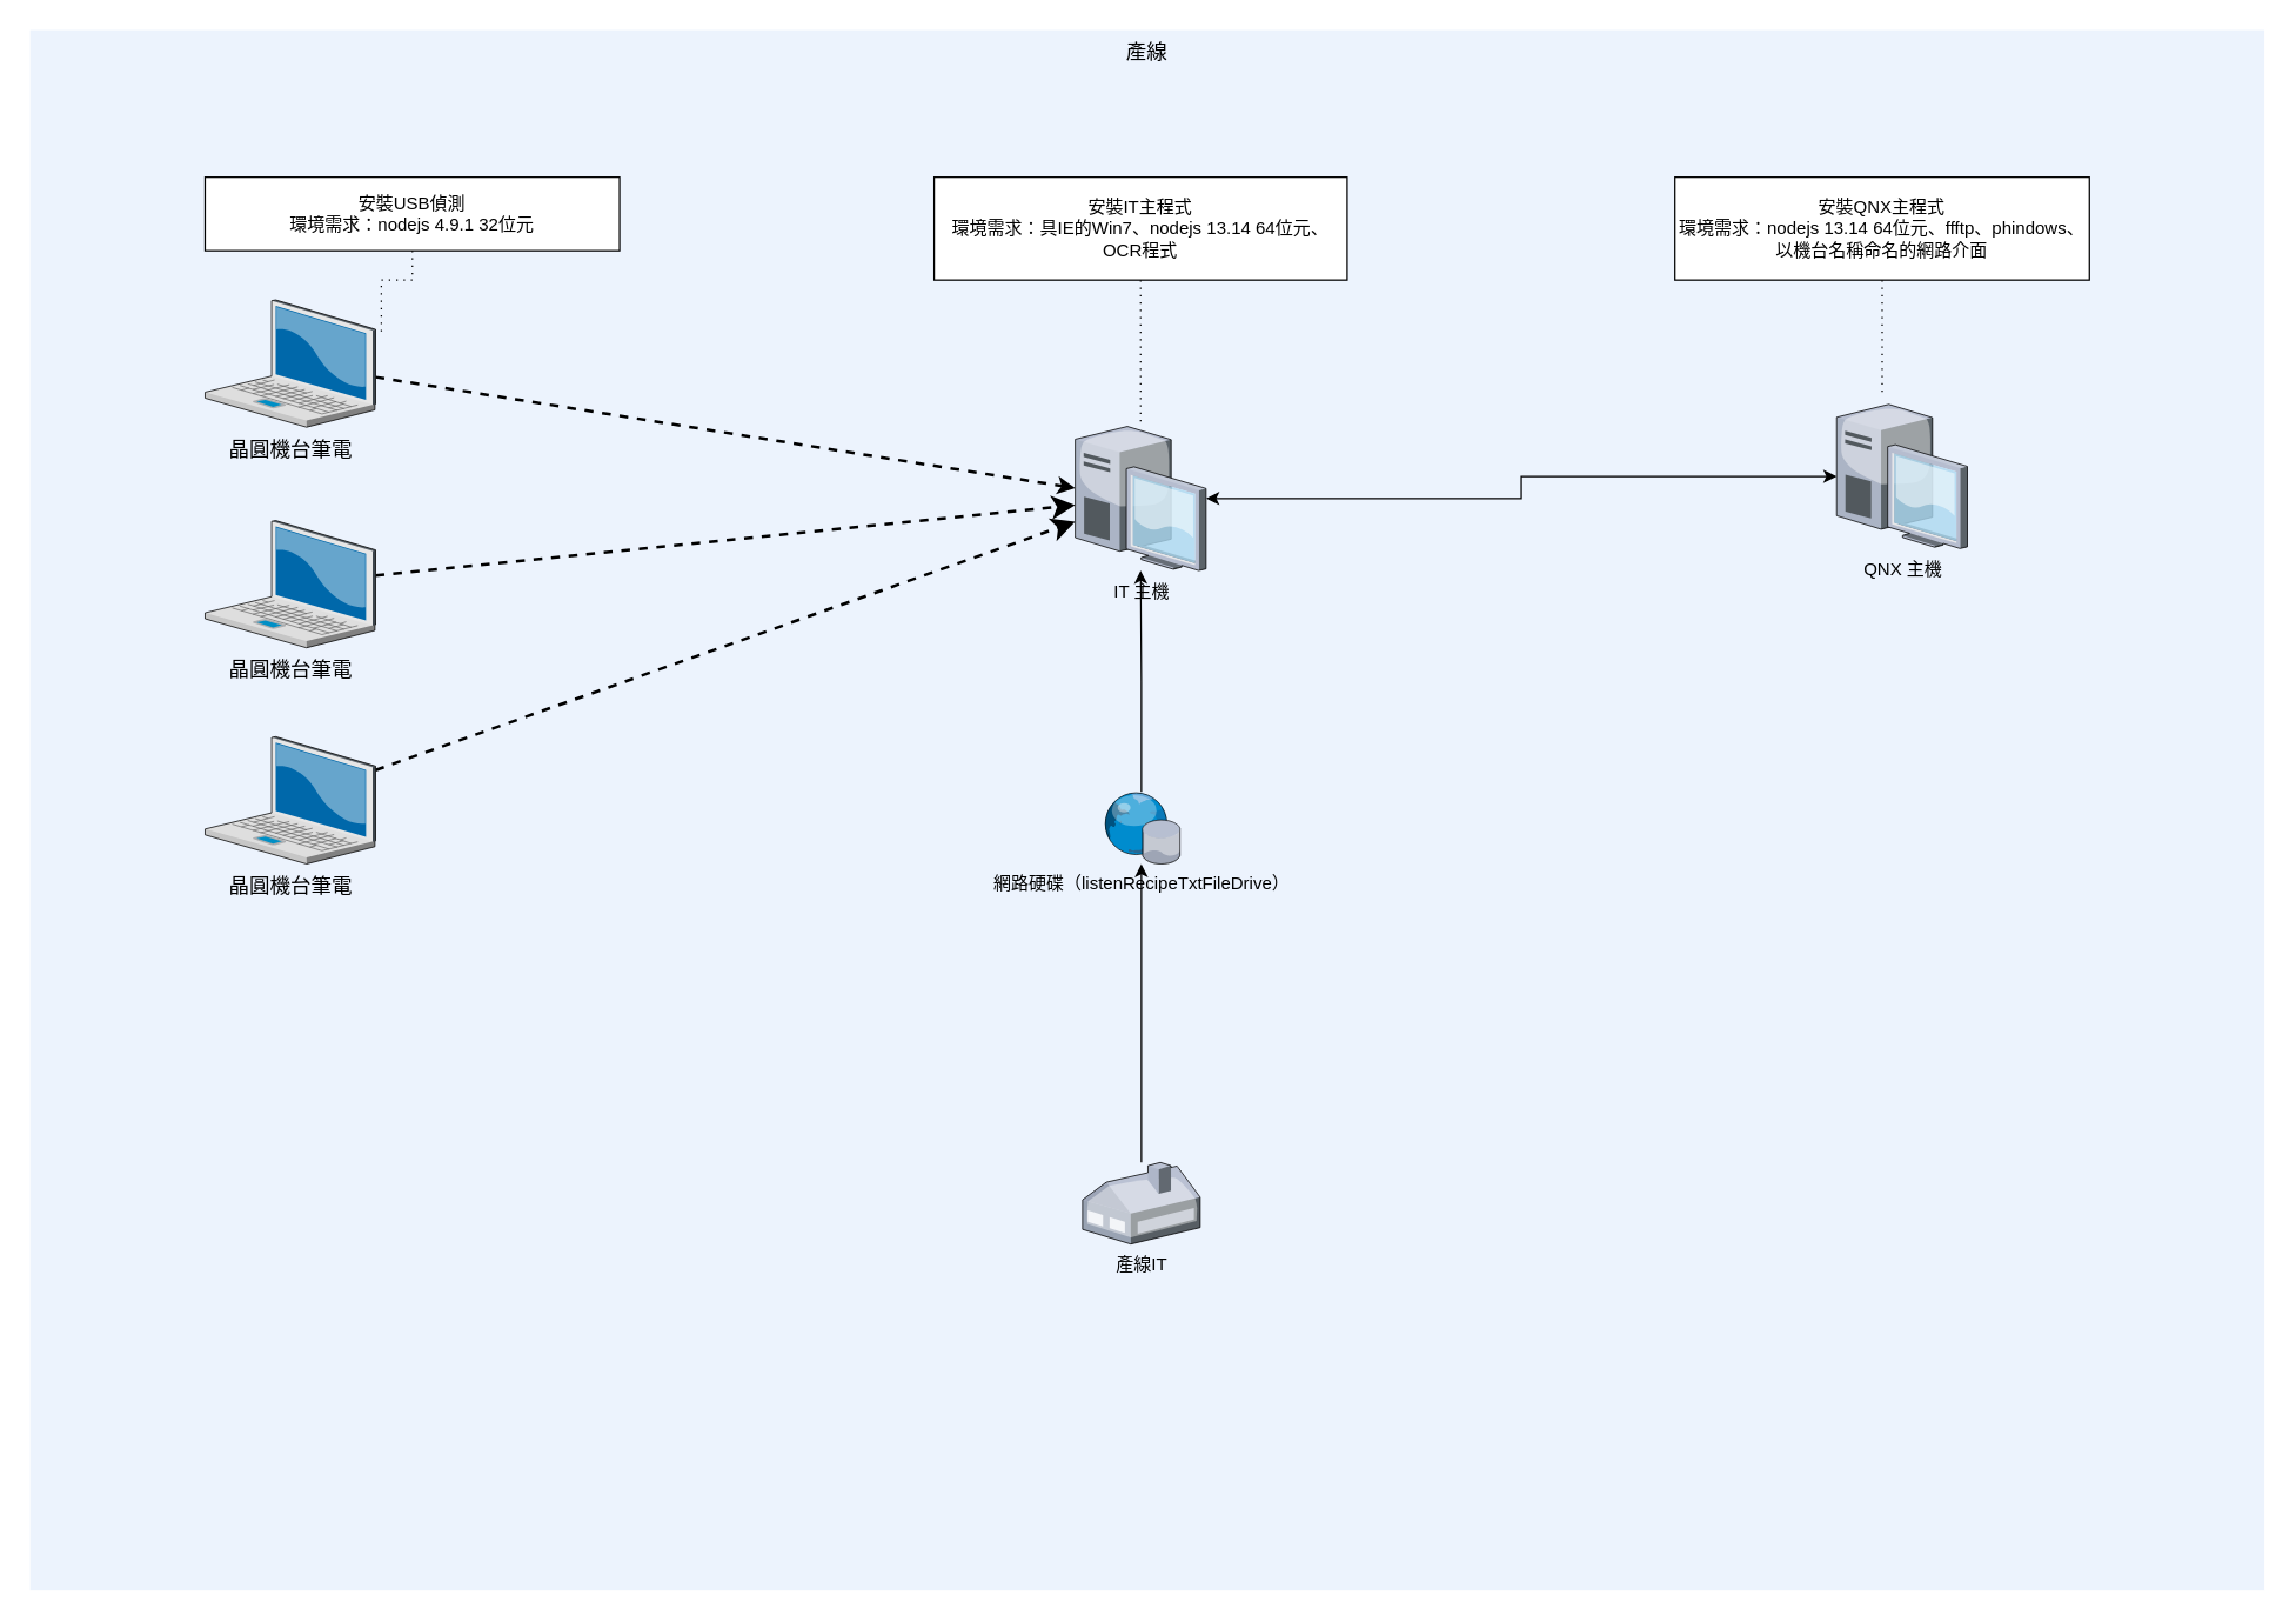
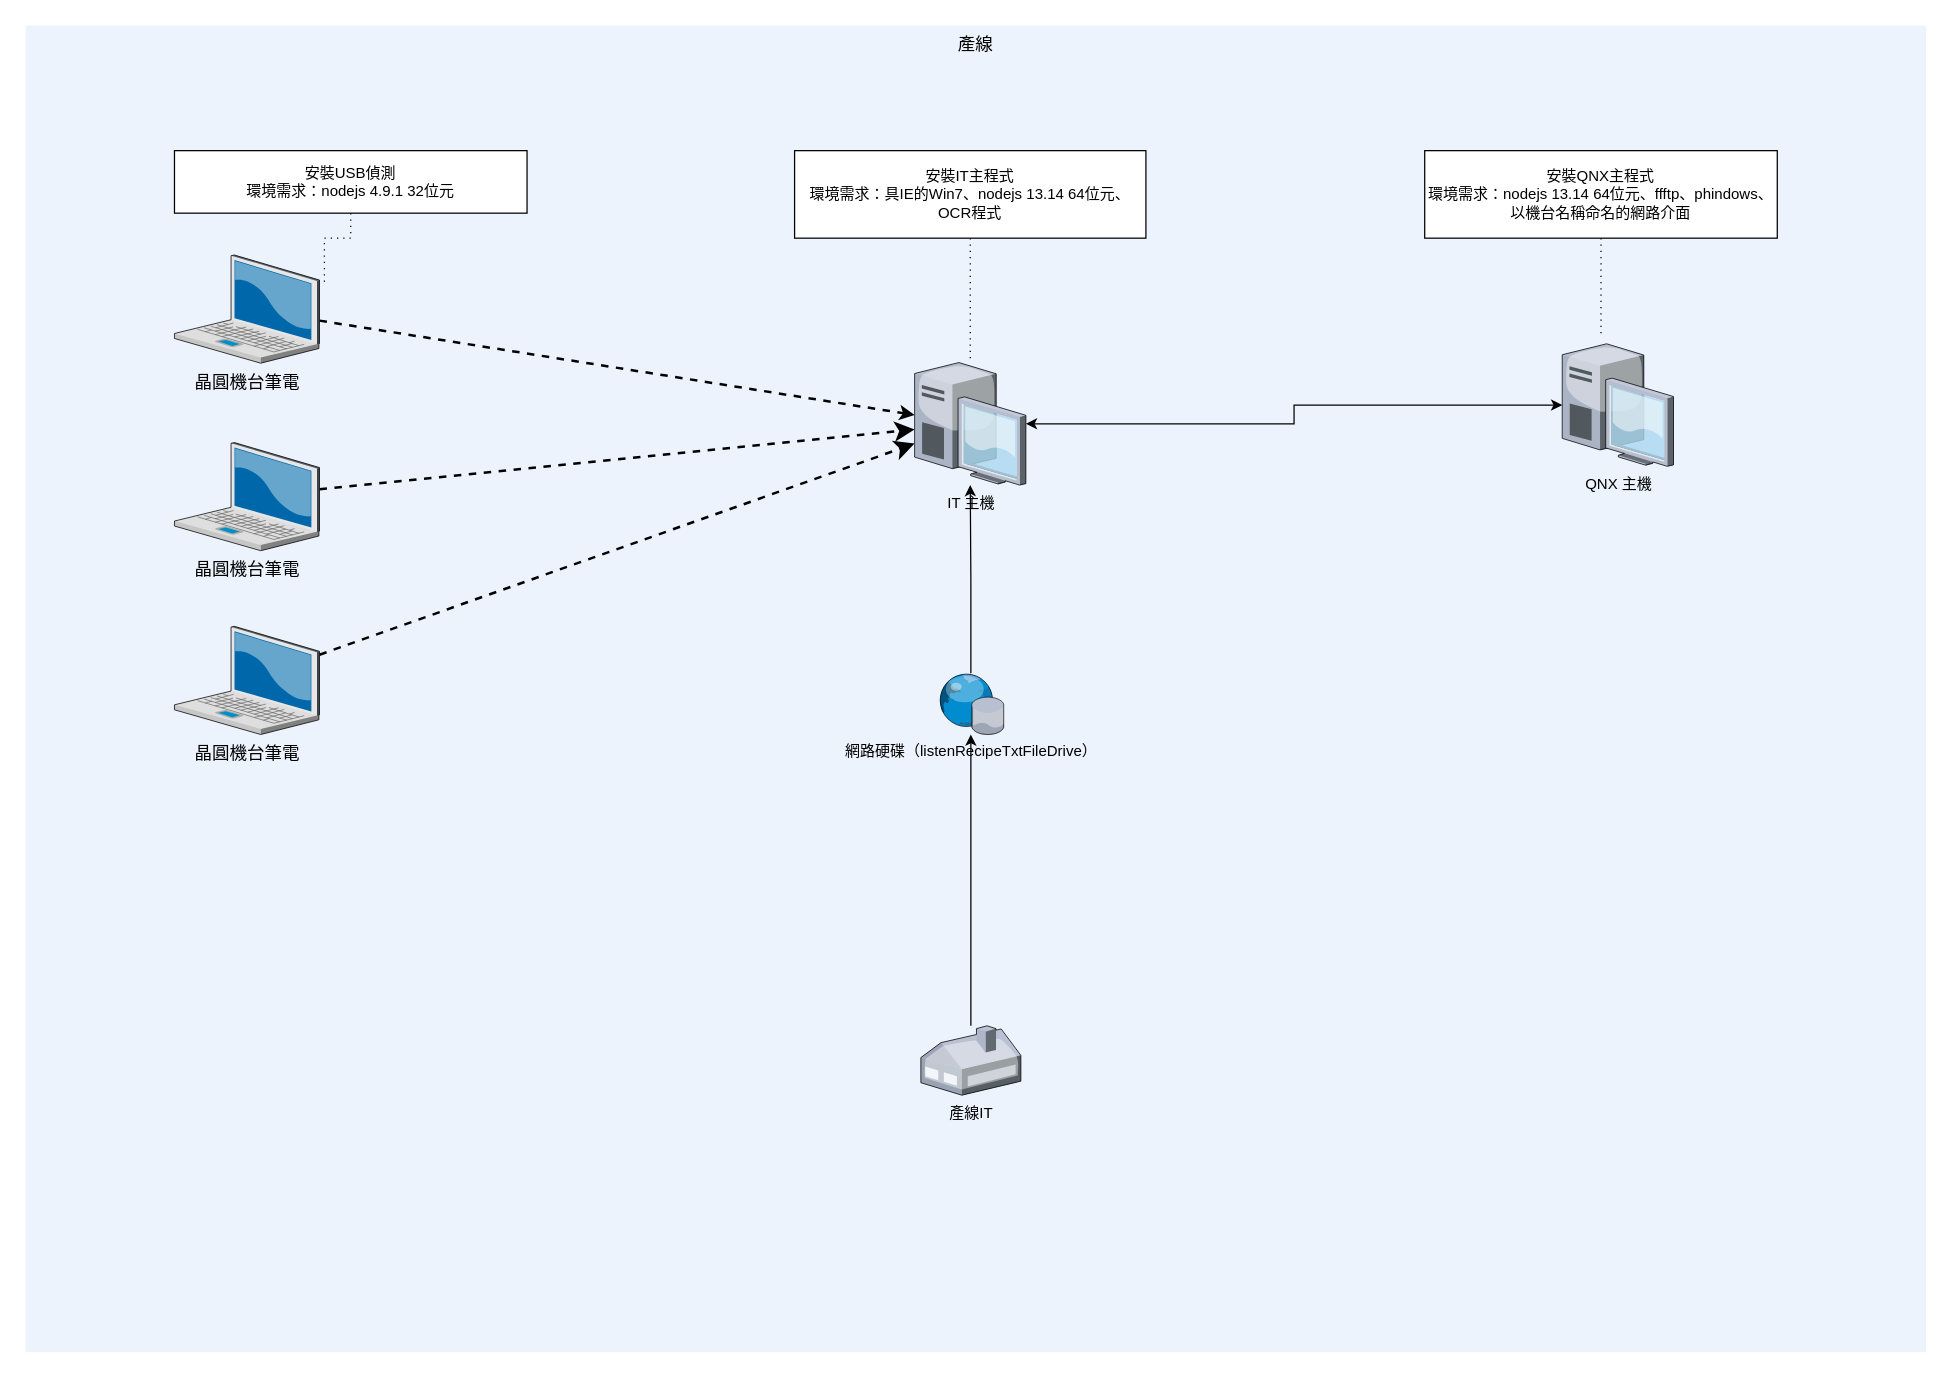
- <mxCell id="21" value="產線IT" style="verticalLabelPosition=bottom;sketch=0;aspect=fixed;html=1;verticalAlign=top;strokeColor=none;align=center;outlineConnect=0;shape=mxgraph.citrix.home_office;" parent="1" vertex="1"><mxGeometry x="736" y="790" width="80" height="55.5" as="geometry" /></mxCell>
+ <mxCell id="21" value="產線IT" style="verticalLabelPosition=bottom;sketch=0;aspect=fixed;html=1;verticalAlign=top;strokeColor=none;align=center;outlineConnect=0;shape=mxgraph.citrix.home_office;" parent="1" vertex="1"><mxGeometry x="736" y="820" width="80" height="55.5" as="geometry" /></mxCell>
